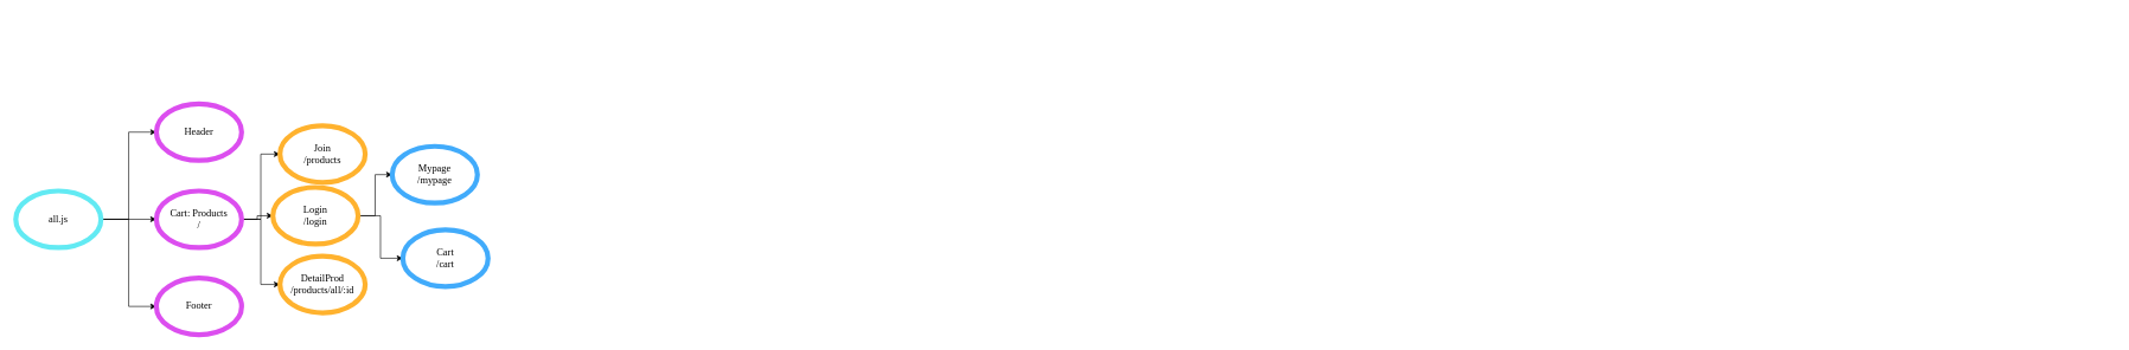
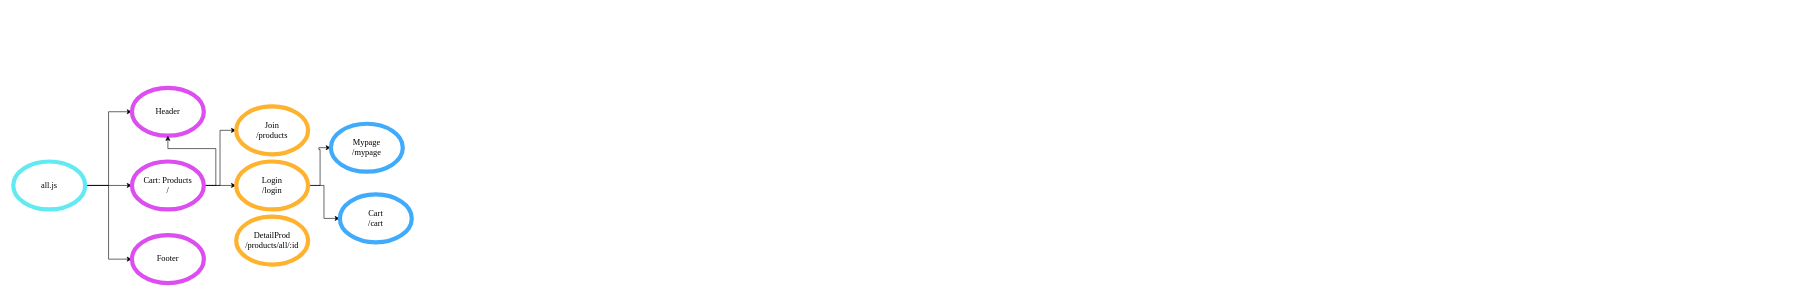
- <mxCell id="15" value="Login&lt;br style=&quot;font-size: 14px;&quot;&gt;/login" style="ellipse;whiteSpace=wrap;html=1;strokeWidth=7;strokeColor=#ffb22e;fontSize=14;fontStyle=0;fontFamily=Lucida Console;" vertex="1" parent="1"><mxGeometry x="382" y="264" width="120" height="80" as="geometry" /></mxCell>
+ <mxCell id="15" value="Login&lt;br style=&quot;font-size: 14px;&quot;&gt;/login" style="ellipse;whiteSpace=wrap;html=1;strokeWidth=7;strokeColor=#ffb22e;fontSize=14;fontStyle=0;fontFamily=Lucida Console;" vertex="1" parent="1"><mxGeometry x="392" y="269" width="120" height="80" as="geometry" /></mxCell>
- <mxCell id="10" style="edgeStyle=orthogonalEdgeStyle;rounded=0;orthogonalLoop=1;jettySize=auto;html=1;exitX=1;exitY=0.5;exitDx=0;exitDy=0;entryX=0;entryY=0.5;entryDx=0;entryDy=0;fontStyle=0;fontSize=14;" edge="1" parent="1" source="12" target="18"><mxGeometry relative="1" as="geometry" /></mxCell>
+ <mxCell id="10" style="edgeStyle=orthogonalEdgeStyle;rounded=0;orthogonalLoop=1;jettySize=auto;html=1;exitX=1;exitY=0.5;exitDx=0;exitDy=0;fontStyle=0;fontSize=14;" edge="1" parent="1" source="12" target="7"><mxGeometry relative="1" as="geometry" /></mxCell>
